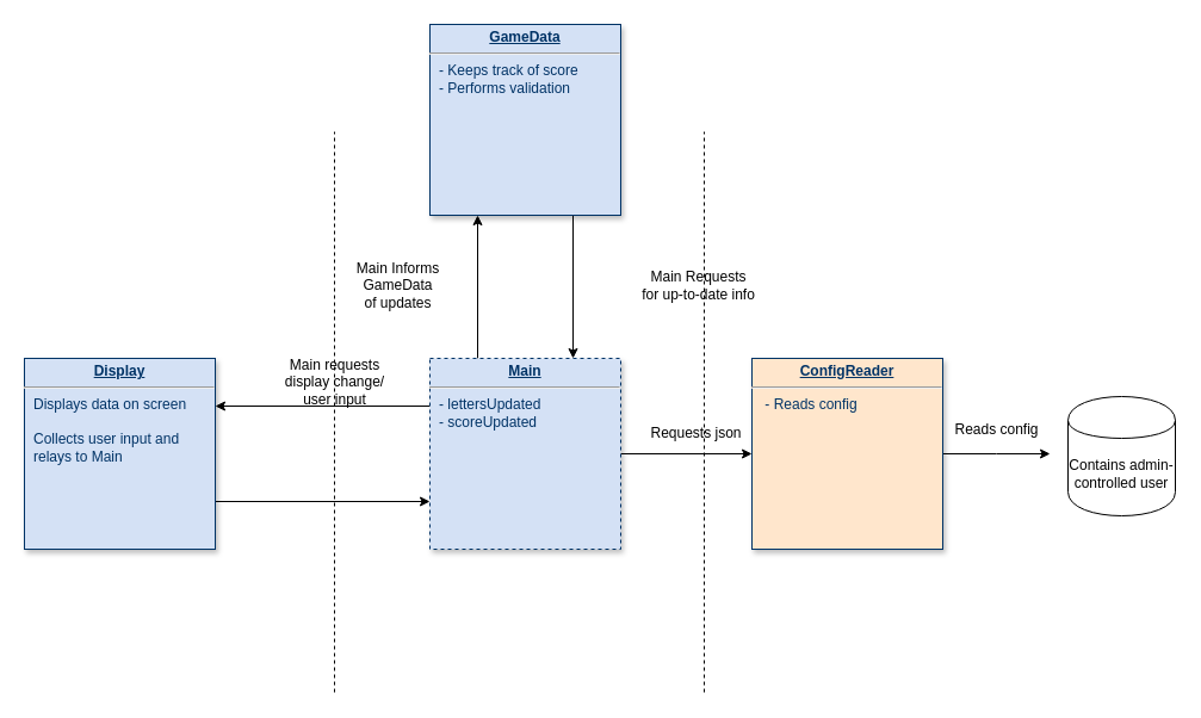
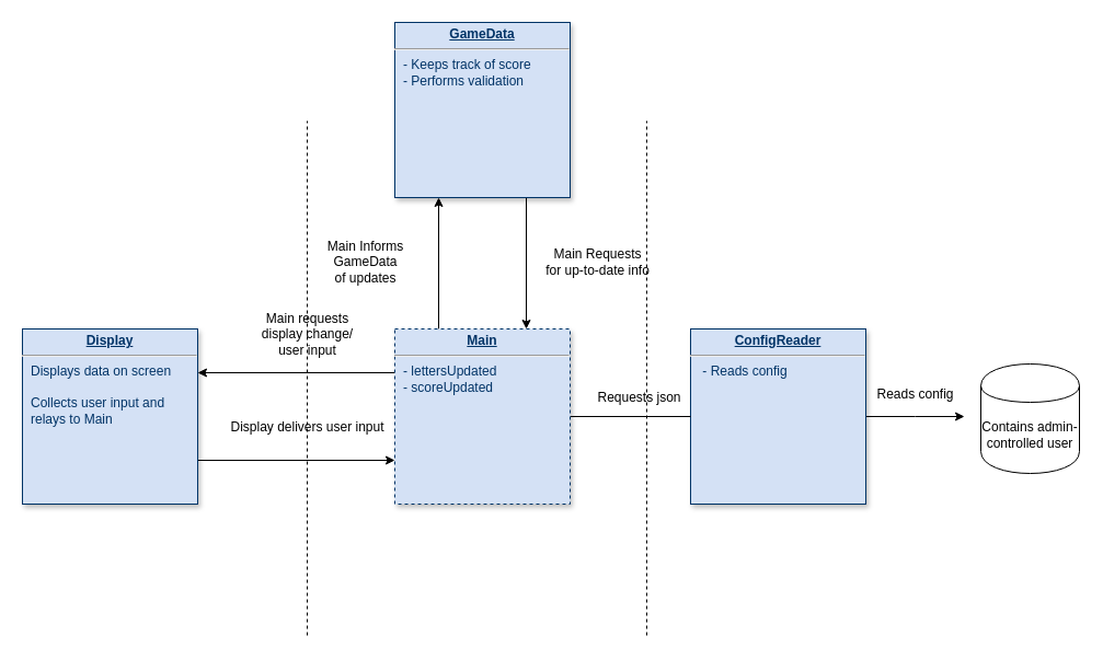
- <mxCell id="20" value="Main Requests&lt;br&gt;for up-to-date info" style="text;html=1;align=center;verticalAlign=middle;resizable=0;points=[];autosize=1;" vertex="1" parent="1"><mxGeometry x="530" y="224" width="110" height="30" as="geometry" /></mxCell>
+ <mxCell id="20" value="Main Requests&lt;br&gt;for up-to-date info" style="text;html=1;align=center;verticalAlign=middle;resizable=0;points=[];autosize=1;" vertex="1" parent="1"><mxGeometry x="490" y="224" width="110" height="30" as="geometry" /></mxCell>
- <mxCell id="18" value="Main requests &lt;br&gt;display change/&lt;br&gt;user input" style="text;html=1;align=center;verticalAlign=middle;resizable=0;points=[];autosize=1;" vertex="1" parent="1"><mxGeometry x="230" y="295" width="100" height="50" as="geometry" /></mxCell>
+ <mxCell id="18" value="Main requests &lt;br&gt;display change/&lt;br&gt;user input" style="text;html=1;align=center;verticalAlign=middle;resizable=0;points=[];autosize=1;" vertex="1" parent="1"><mxGeometry x="230" y="280" width="100" height="50" as="geometry" /></mxCell>
- <mxCell id="8" style="edgeStyle=orthogonalEdgeStyle;rounded=0;orthogonalLoop=1;jettySize=auto;html=1;exitX=1;exitY=0.5;exitDx=0;exitDy=0;entryX=0;entryY=0.5;entryDx=0;entryDy=0;" edge="1" parent="1" source="11" target="5"><mxGeometry relative="1" as="geometry" /></mxCell>
+ <mxCell id="8" style="edgeStyle=orthogonalEdgeStyle;rounded=0;orthogonalLoop=1;jettySize=auto;html=1;exitX=1;exitY=0.5;exitDx=0;exitDy=0;entryX=0;entryY=0.5;entryDx=0;entryDy=0;endArrow=none;" edge="1" parent="1" source="11" target="5"><mxGeometry relative="1" as="geometry" /></mxCell>
- <mxCell id="5" value="&lt;p style=&quot;margin: 0px ; margin-top: 4px ; text-align: center ; text-decoration: underline&quot;&gt;&lt;strong&gt;ConfigReader&lt;/strong&gt;&lt;/p&gt;&lt;hr&gt;&lt;p style=&quot;margin: 0px ; margin-left: 8px&quot;&gt;&amp;nbsp;- Reads config&lt;/p&gt;" style="verticalAlign=top;align=left;overflow=fill;fontSize=12;fontFamily=Helvetica;html=1;strokeColor=#003366;shadow=1;fillColor=#ffe6cc;fontColor=#003366;" parent="1" vertex="1"><mxGeometry x="630" y="300" width="160" height="160" as="geometry" /></mxCell>
+ <mxCell id="5" value="&lt;p style=&quot;margin: 0px ; margin-top: 4px ; text-align: center ; text-decoration: underline&quot;&gt;&lt;strong&gt;ConfigReader&lt;/strong&gt;&lt;/p&gt;&lt;hr&gt;&lt;p style=&quot;margin: 0px ; margin-left: 8px&quot;&gt;&amp;nbsp;- Reads config&lt;/p&gt;" style="verticalAlign=top;align=left;overflow=fill;fontSize=12;fontFamily=Helvetica;html=1;strokeColor=#003366;shadow=1;fillColor=#D4E1F5;fontColor=#003366" parent="1" vertex="1"><mxGeometry x="630" y="300" width="160" height="160" as="geometry" /></mxCell>
+ <mxCell id="17" value="Display delivers user input" style="text;html=1;align=center;verticalAlign=middle;resizable=0;points=[];autosize=1;" vertex="1" parent="1"><mxGeometry x="200" y="380" width="160" height="20" as="geometry" /></mxCell>
